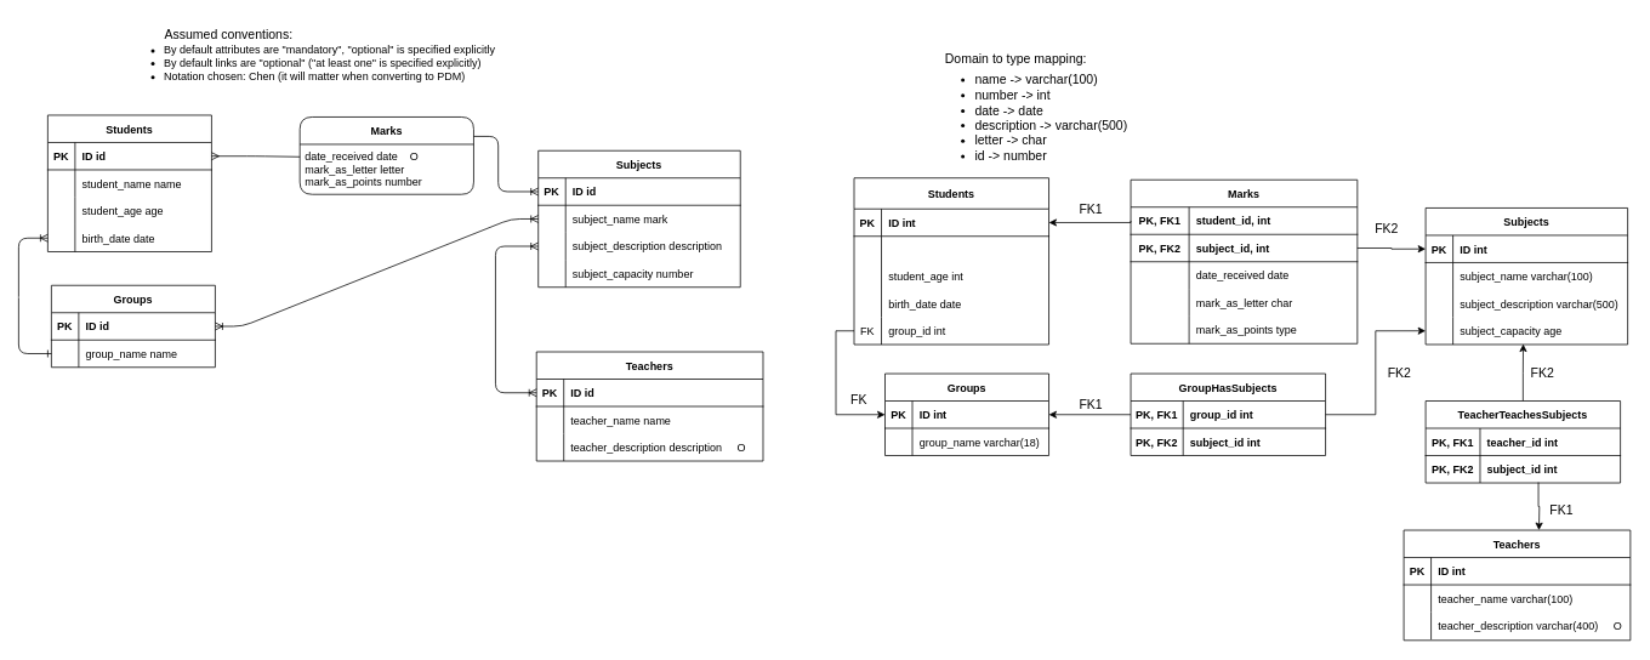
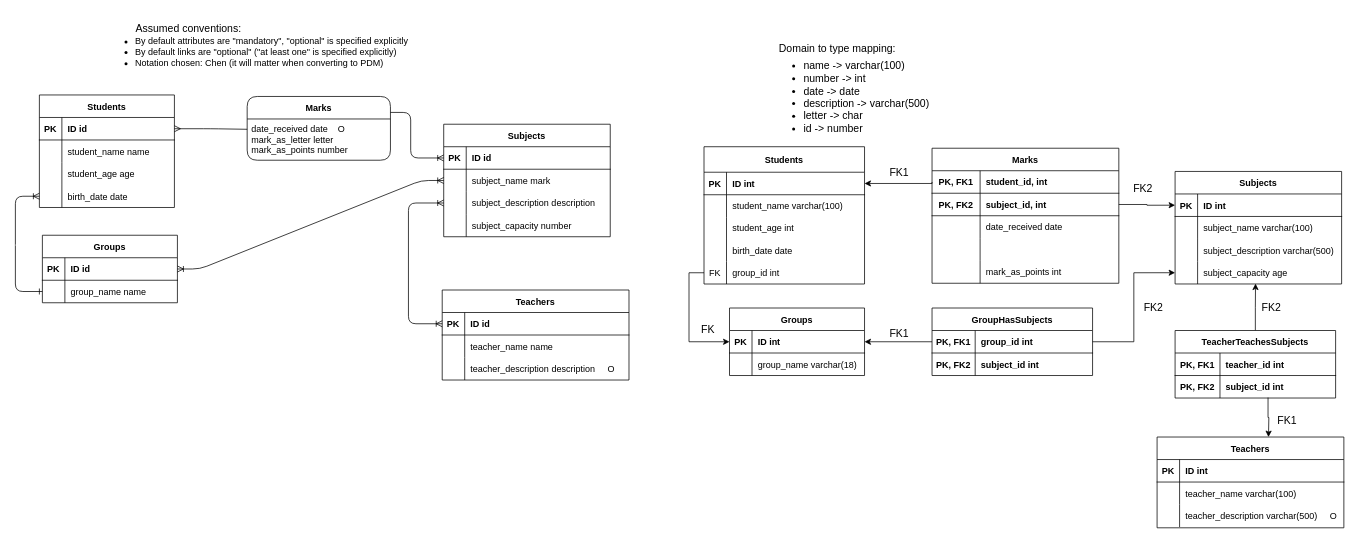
+ <mxCell id="83" value="student_name varchar(100)" style="shape=partialRectangle;connectable=0;fillColor=none;top=0;left=0;bottom=0;right=0;align=left;spacingLeft=6;overflow=hidden;fontStyle=0" vertex="1" parent="81"><mxGeometry x="30" width="184" height="30" as="geometry" /></mxCell>
- <mxCell id="159" value="mark_as_letter char" style="shape=partialRectangle;connectable=0;fillColor=none;top=0;left=0;bottom=0;right=0;align=left;spacingLeft=6;overflow=hidden;fontStyle=0" vertex="1" parent="157"><mxGeometry x="64.059" width="184.941" height="30" as="geometry" /></mxCell>
- <mxCell id="165" value="mark_as_points type" style="shape=partialRectangle;connectable=0;fillColor=none;top=0;left=0;bottom=0;right=0;align=left;spacingLeft=6;overflow=hidden;fontStyle=0" vertex="1" parent="163"><mxGeometry x="64.059" width="184.941" height="30" as="geometry" /></mxCell>
+ <mxCell id="165" value="mark_as_points int" style="shape=partialRectangle;connectable=0;fillColor=none;top=0;left=0;bottom=0;right=0;align=left;spacingLeft=6;overflow=hidden;fontStyle=0" vertex="1" parent="163"><mxGeometry x="64.059" width="184.941" height="30" as="geometry" /></mxCell>
- <mxCell id="143" value="teacher_description varchar(400)     O" style="shape=partialRectangle;connectable=0;fillColor=none;top=0;left=0;bottom=0;right=0;align=left;spacingLeft=6;overflow=hidden;fontStyle=0" vertex="1" parent="141"><mxGeometry x="30" width="219" height="30" as="geometry" /></mxCell>
+ <mxCell id="143" value="teacher_description varchar(500)     O" style="shape=partialRectangle;connectable=0;fillColor=none;top=0;left=0;bottom=0;right=0;align=left;spacingLeft=6;overflow=hidden;fontStyle=0" vertex="1" parent="141"><mxGeometry x="30" width="219" height="30" as="geometry" /></mxCell>
